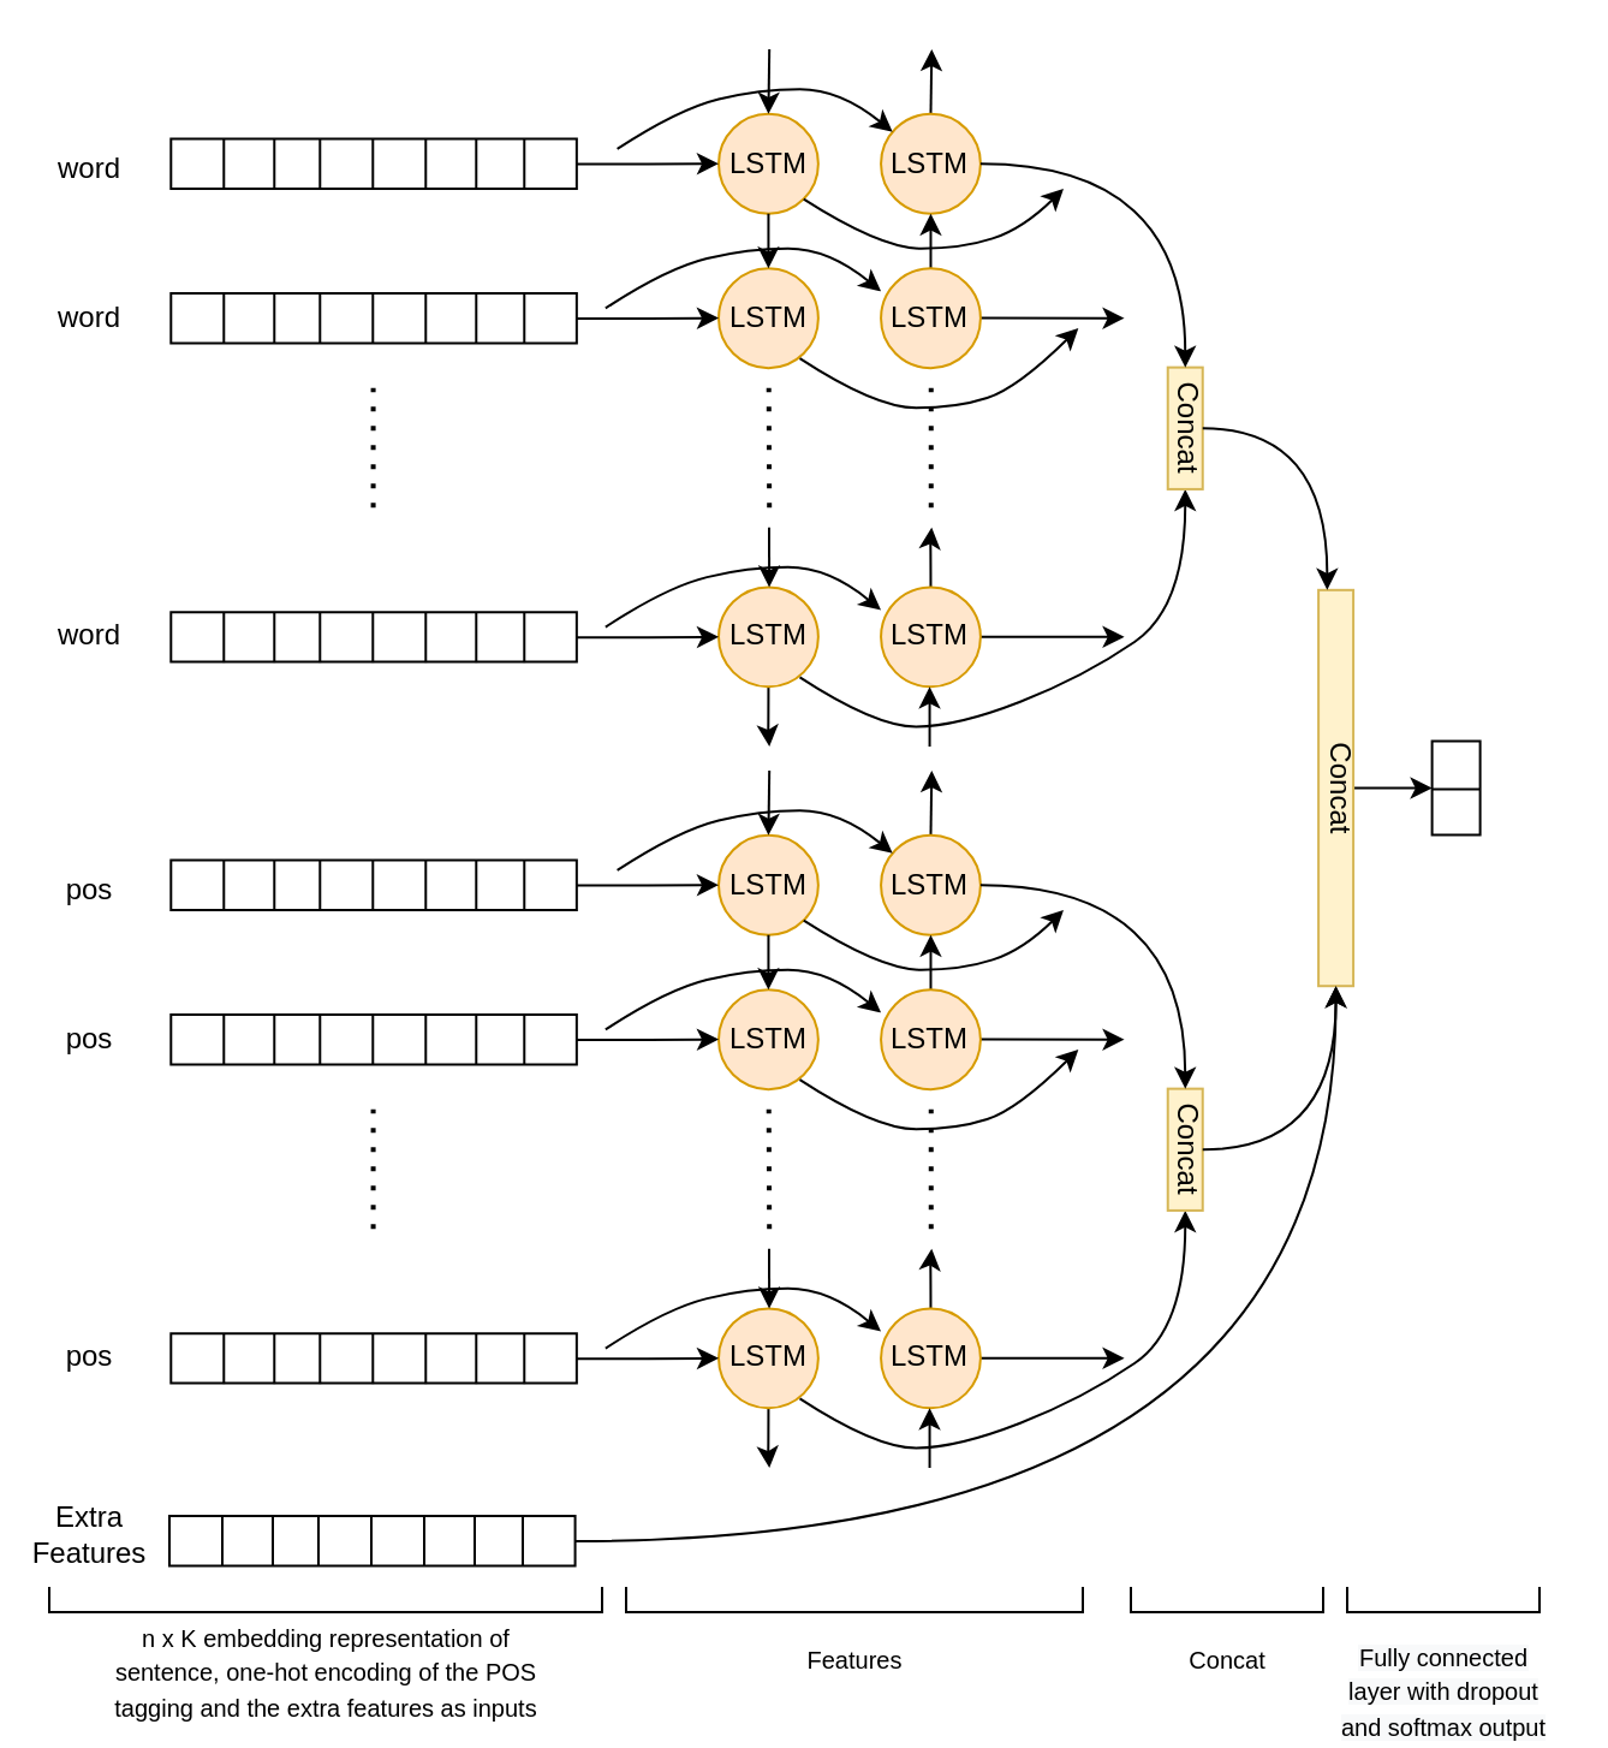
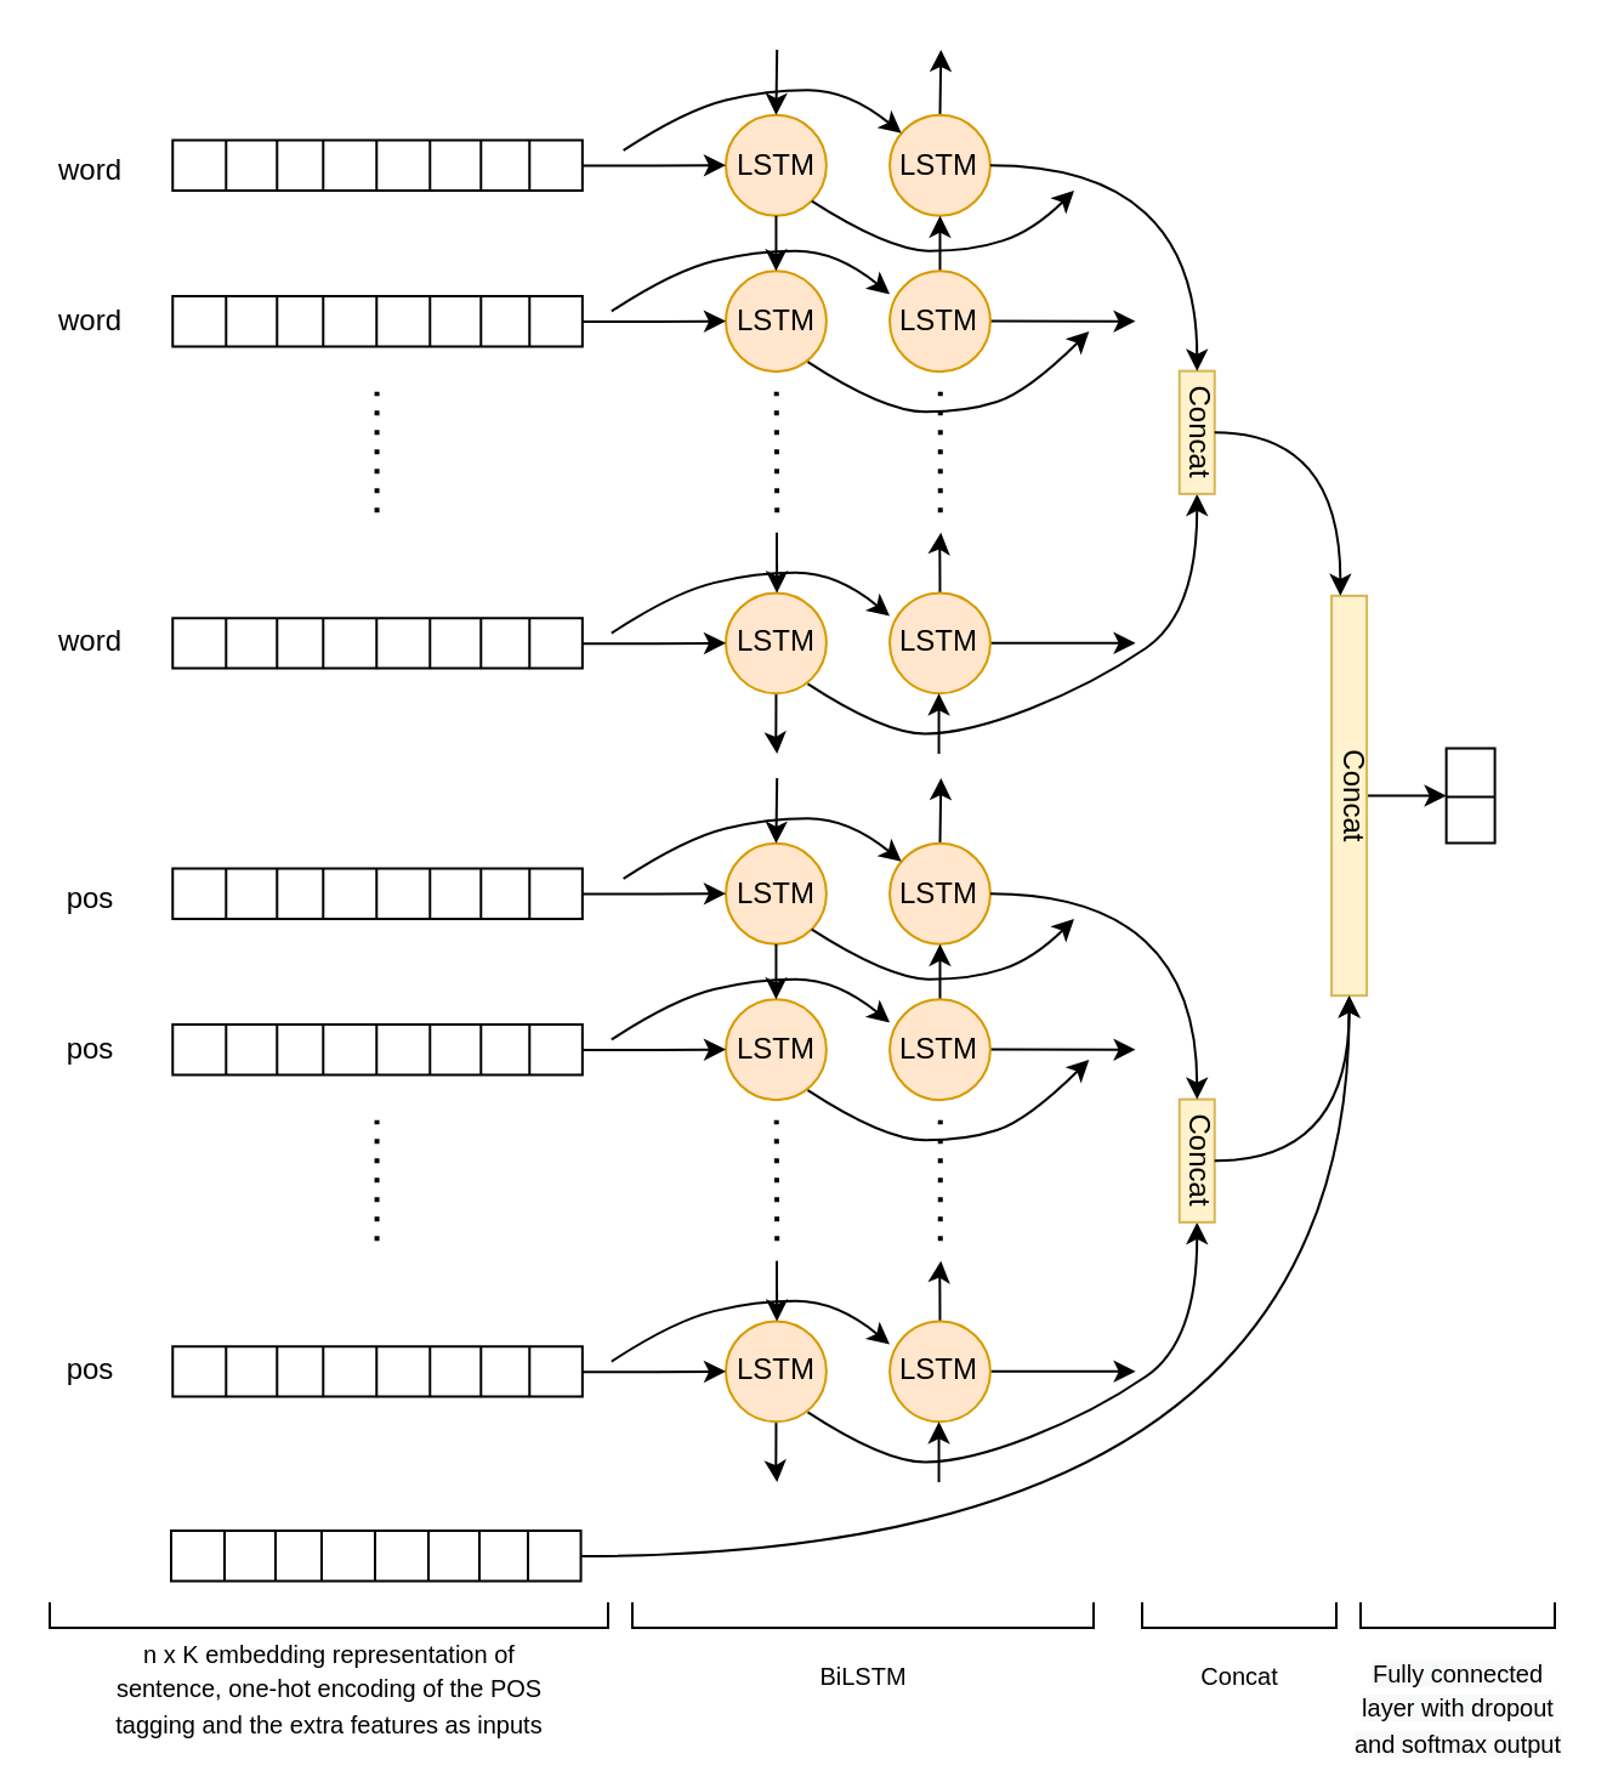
- <mxCell id="151" value="Extra Features&lt;br&gt;" style="text;html=1;strokeColor=none;fillColor=none;align=center;verticalAlign=middle;whiteSpace=wrap;rounded=0;" vertex="1" parent="2"><mxGeometry y="610.003" width="33.758" height="16.571" as="geometry" /></mxCell>
- <mxCell id="155" value="&lt;font size=&quot;1&quot;&gt;Features&lt;br&gt;&lt;/font&gt;" style="text;html=1;strokeColor=none;fillColor=none;align=center;verticalAlign=middle;whiteSpace=wrap;rounded=0;" vertex="1" parent="1"><mxGeometry x="257.5" y="680" width="195" height="20" as="geometry" /></mxCell>
+ <mxCell id="155" value="&lt;font size=&quot;1&quot;&gt;BiLSTM&lt;br&gt;&lt;/font&gt;" style="text;html=1;strokeColor=none;fillColor=none;align=center;verticalAlign=middle;whiteSpace=wrap;rounded=0;" vertex="1" parent="1"><mxGeometry x="257.5" y="680" width="195" height="20" as="geometry" /></mxCell>
